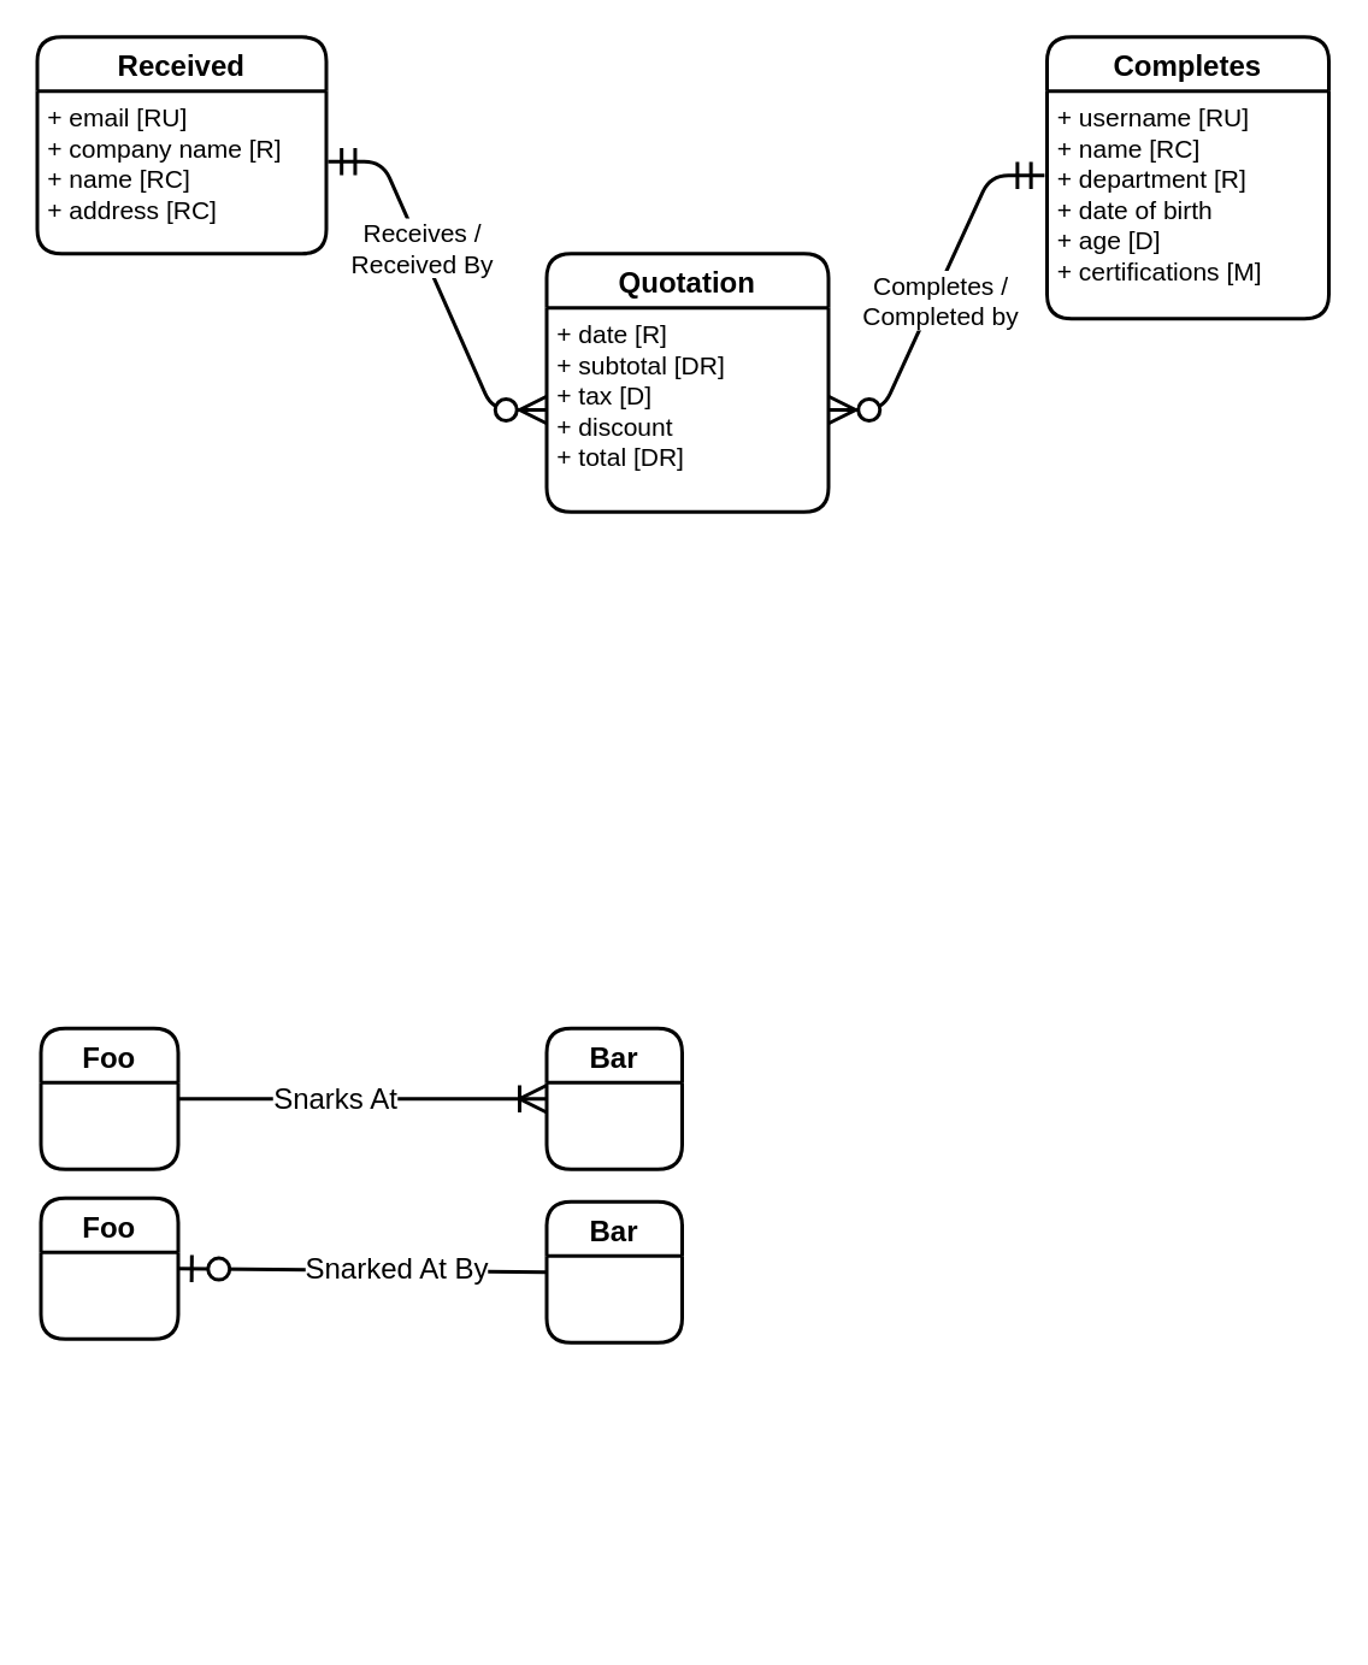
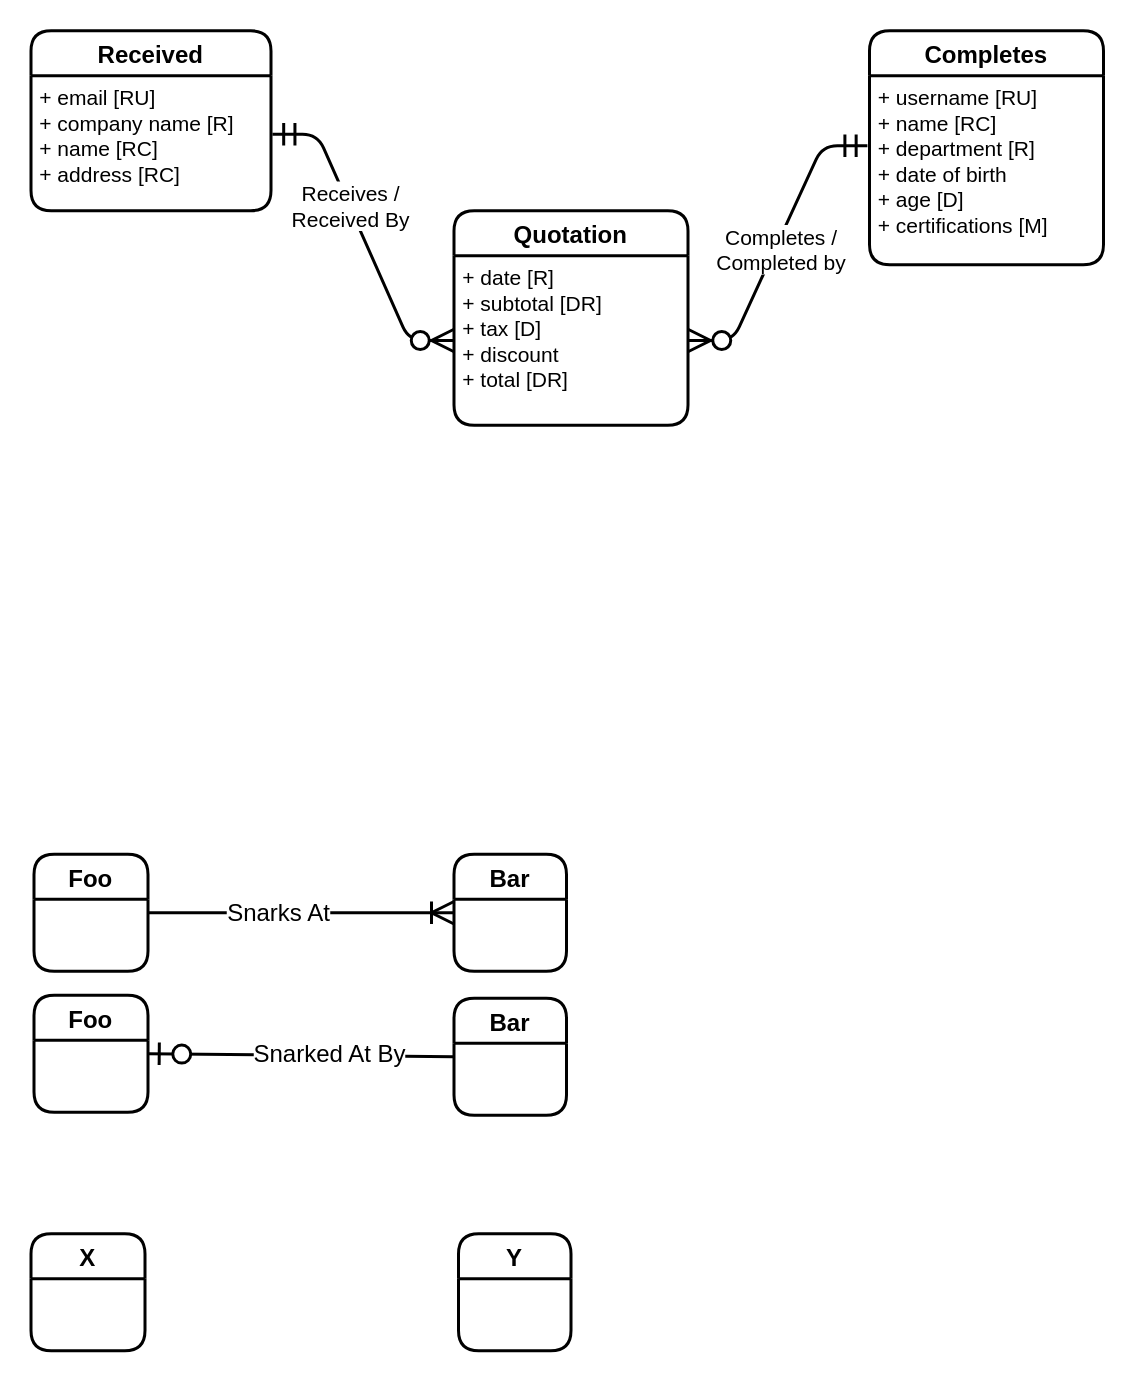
+ <mxCell id="21" value="X" style="swimlane;childLayout=stackLayout;horizontal=1;startSize=30;horizontalStack=0;rounded=1;fontSize=16;fontStyle=1;strokeWidth=2;resizeParent=0;resizeLast=1;shadow=0;dashed=0;align=center;" parent="1" vertex="1"><mxGeometry x="20" y="822" width="76" height="78" as="geometry" /></mxCell>
+ <mxCell id="20" value="Y" style="swimlane;childLayout=stackLayout;horizontal=1;startSize=30;horizontalStack=0;rounded=1;fontSize=16;fontStyle=1;strokeWidth=2;resizeParent=0;resizeLast=1;shadow=0;dashed=0;align=center;" parent="1" vertex="1"><mxGeometry x="305" y="822" width="75" height="78" as="geometry" /></mxCell>
